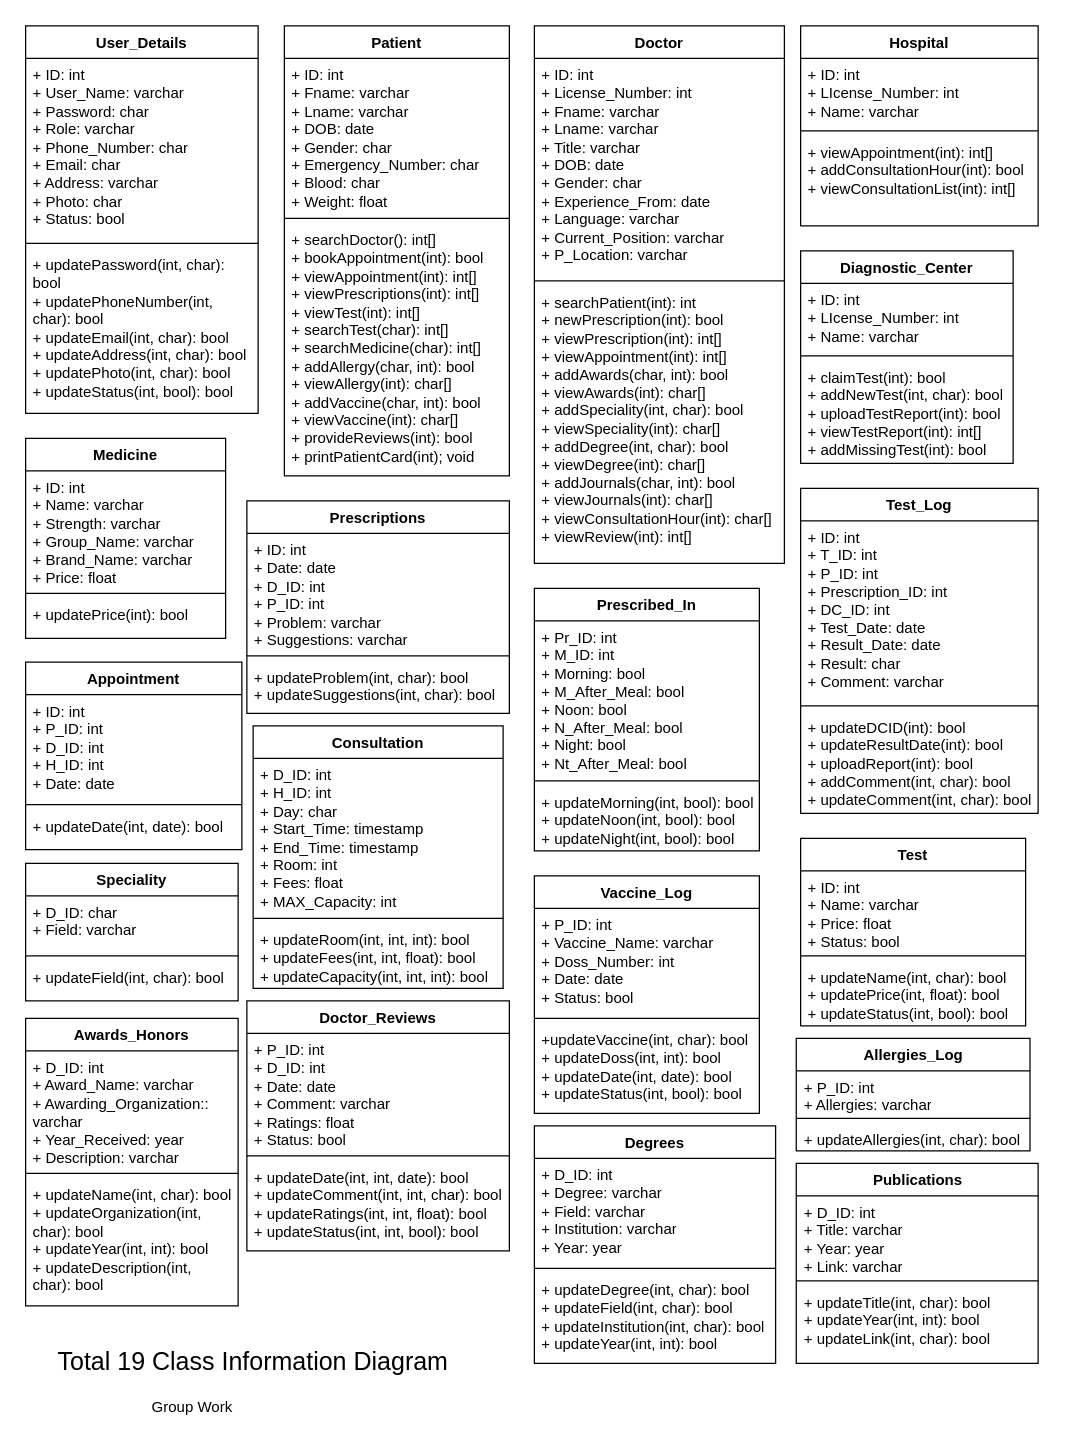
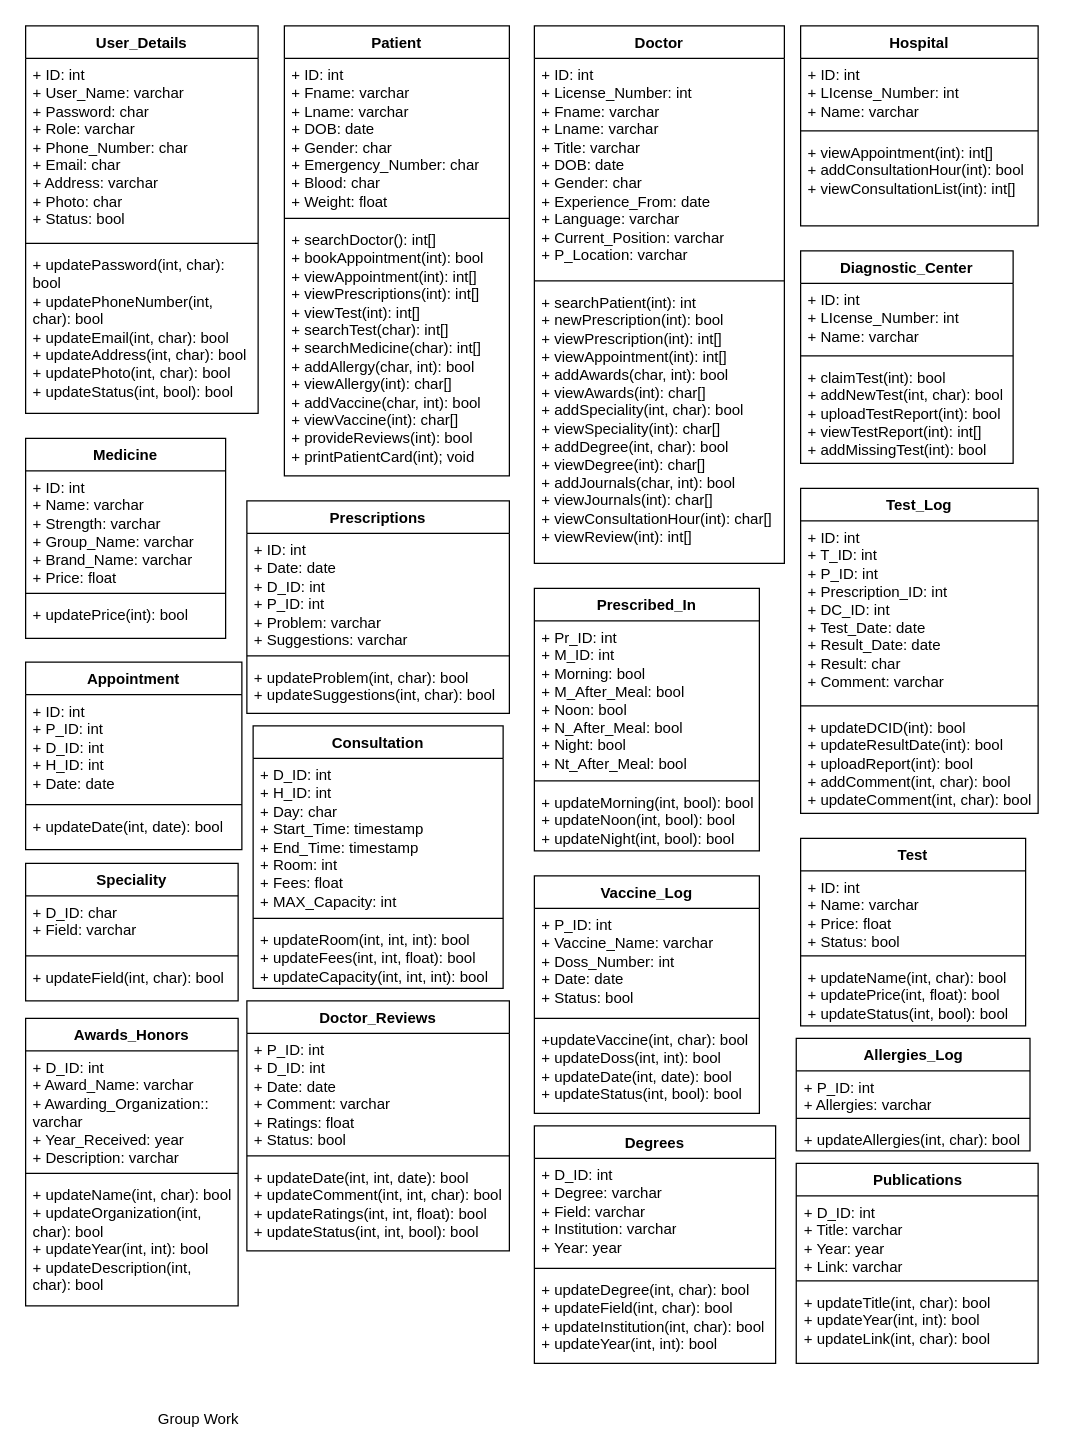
- <mxCell id="78" value="Total 19 Class Information Diagram" style="text;strokeColor=none;fillColor=none;align=left;verticalAlign=top;spacingLeft=4;spacingRight=4;overflow=hidden;rotatable=0;points=[[0,0.5],[1,0.5]];portConstraint=eastwest;whiteSpace=wrap;html=1;fontSize=20;" parent="1" vertex="1"><mxGeometry x="40" y="1070" width="330" height="30" as="geometry" /></mxCell>
- <mxCell id="79" value="Group Work" style="text;html=1;align=center;verticalAlign=middle;whiteSpace=wrap;rounded=0;" vertex="1" parent="1"><mxGeometry x="90" y="1110" width="127" height="30" as="geometry" /></mxCell>
+ <mxCell id="79" value="Group Work" style="text;html=1;align=center;verticalAlign=middle;whiteSpace=wrap;rounded=0;" vertex="1" parent="1"><mxGeometry x="95" y="1120" width="127" height="30" as="geometry" /></mxCell>
